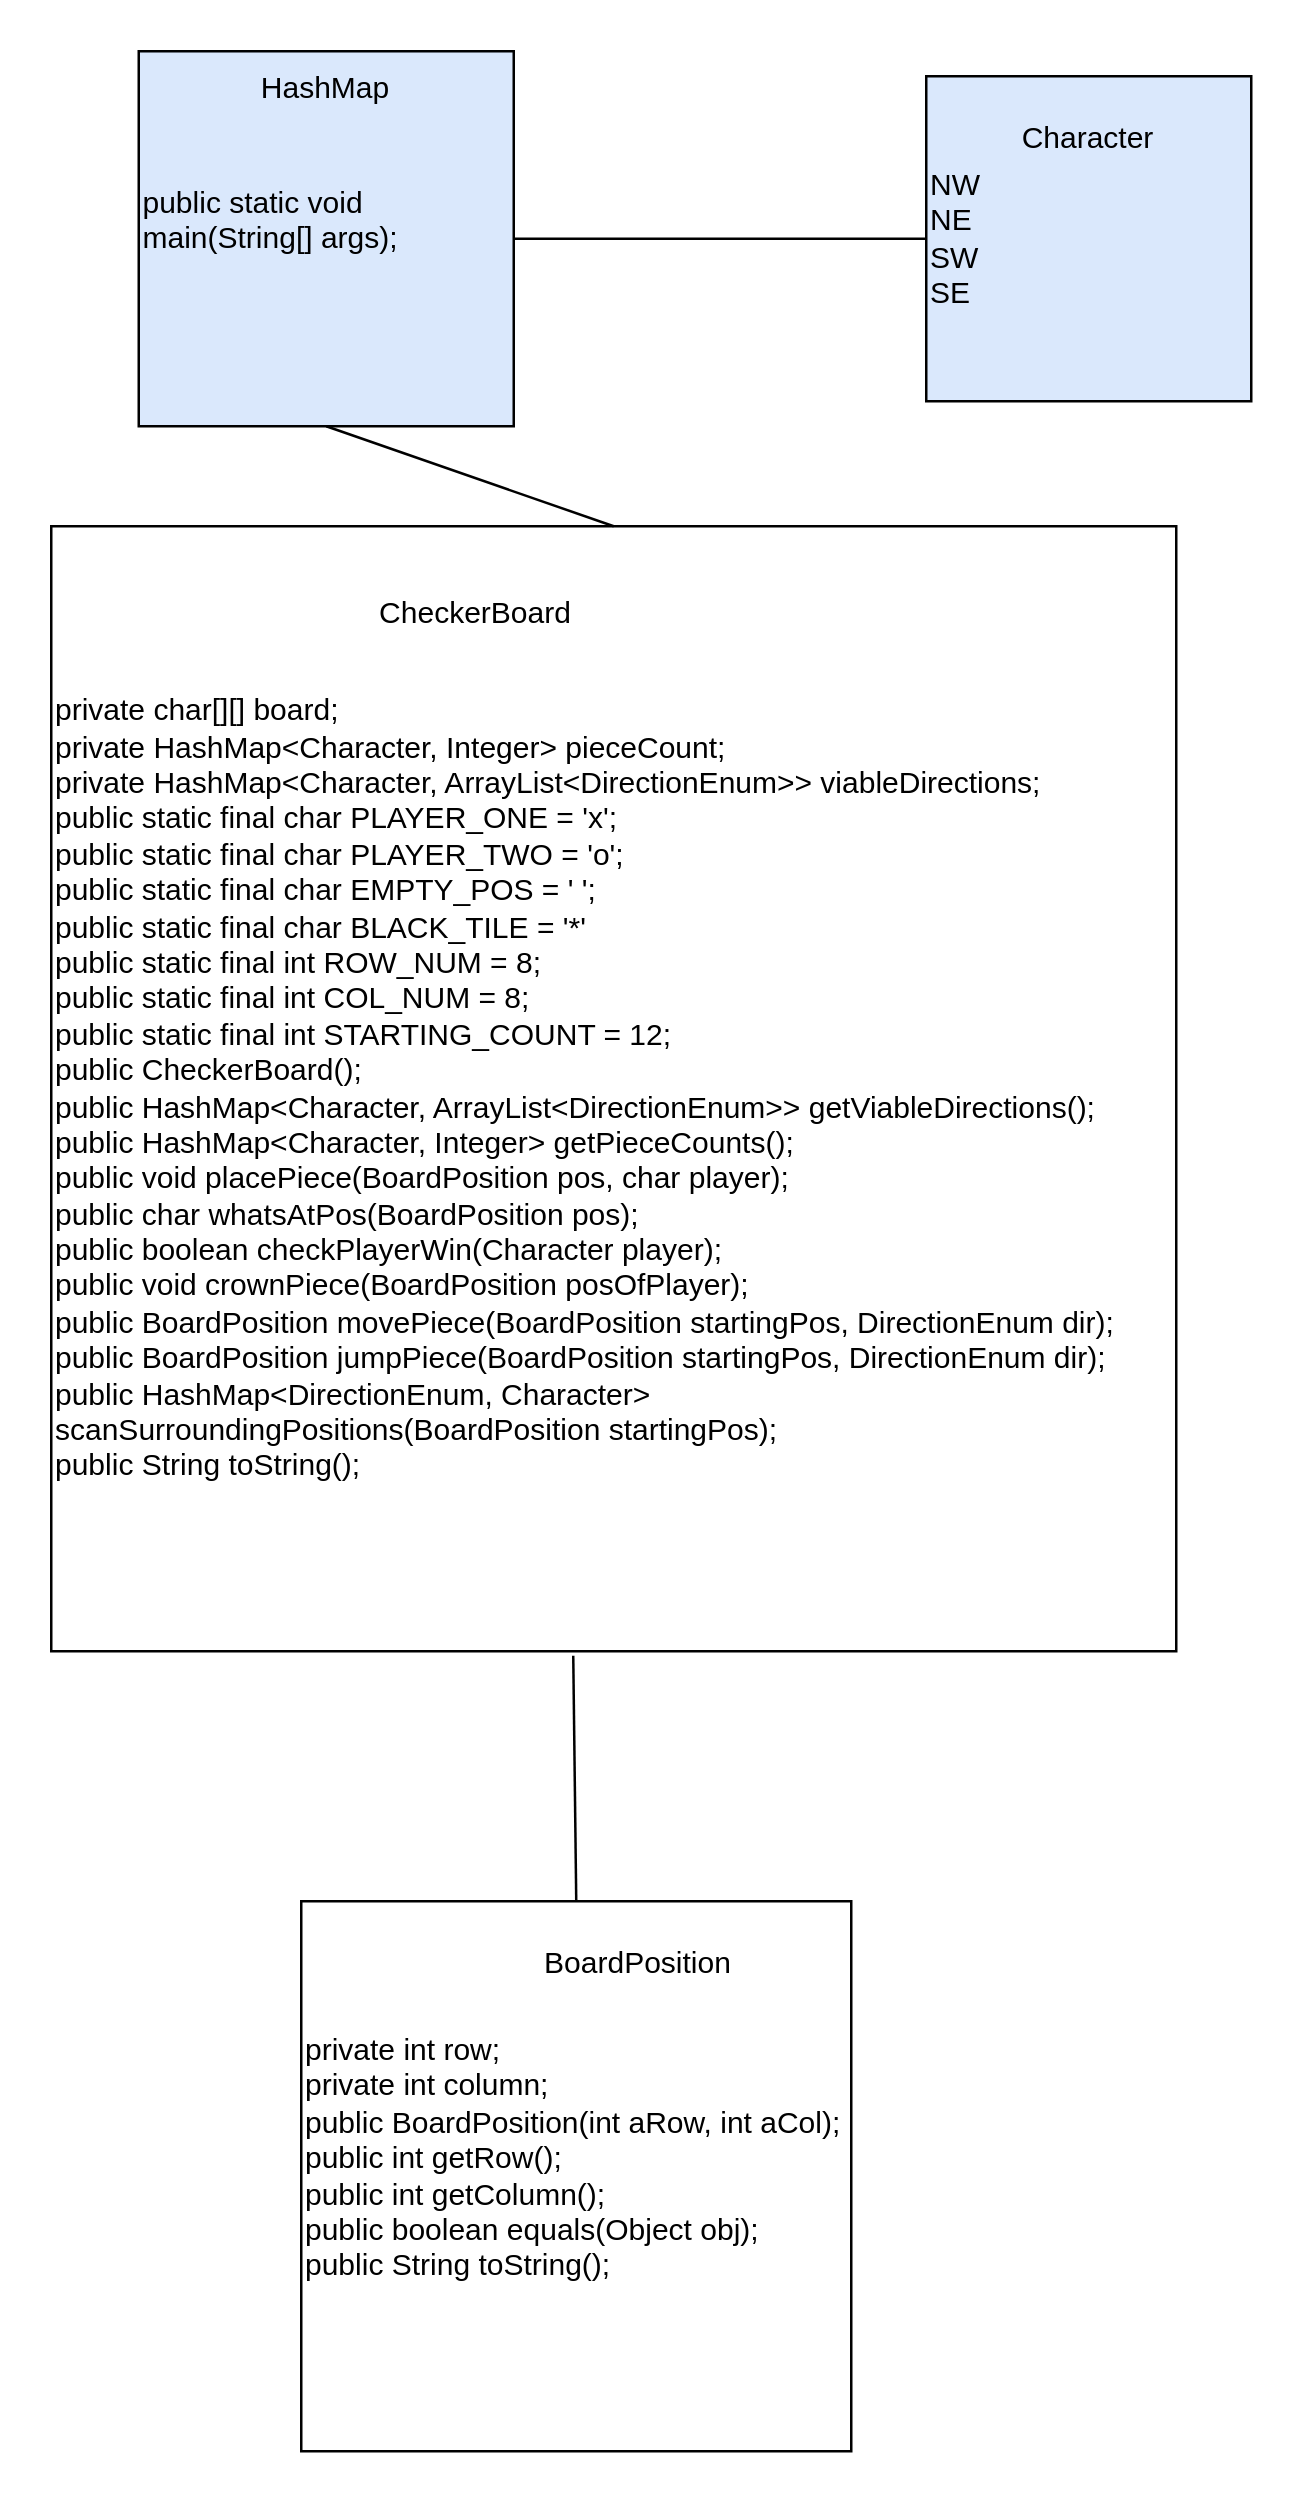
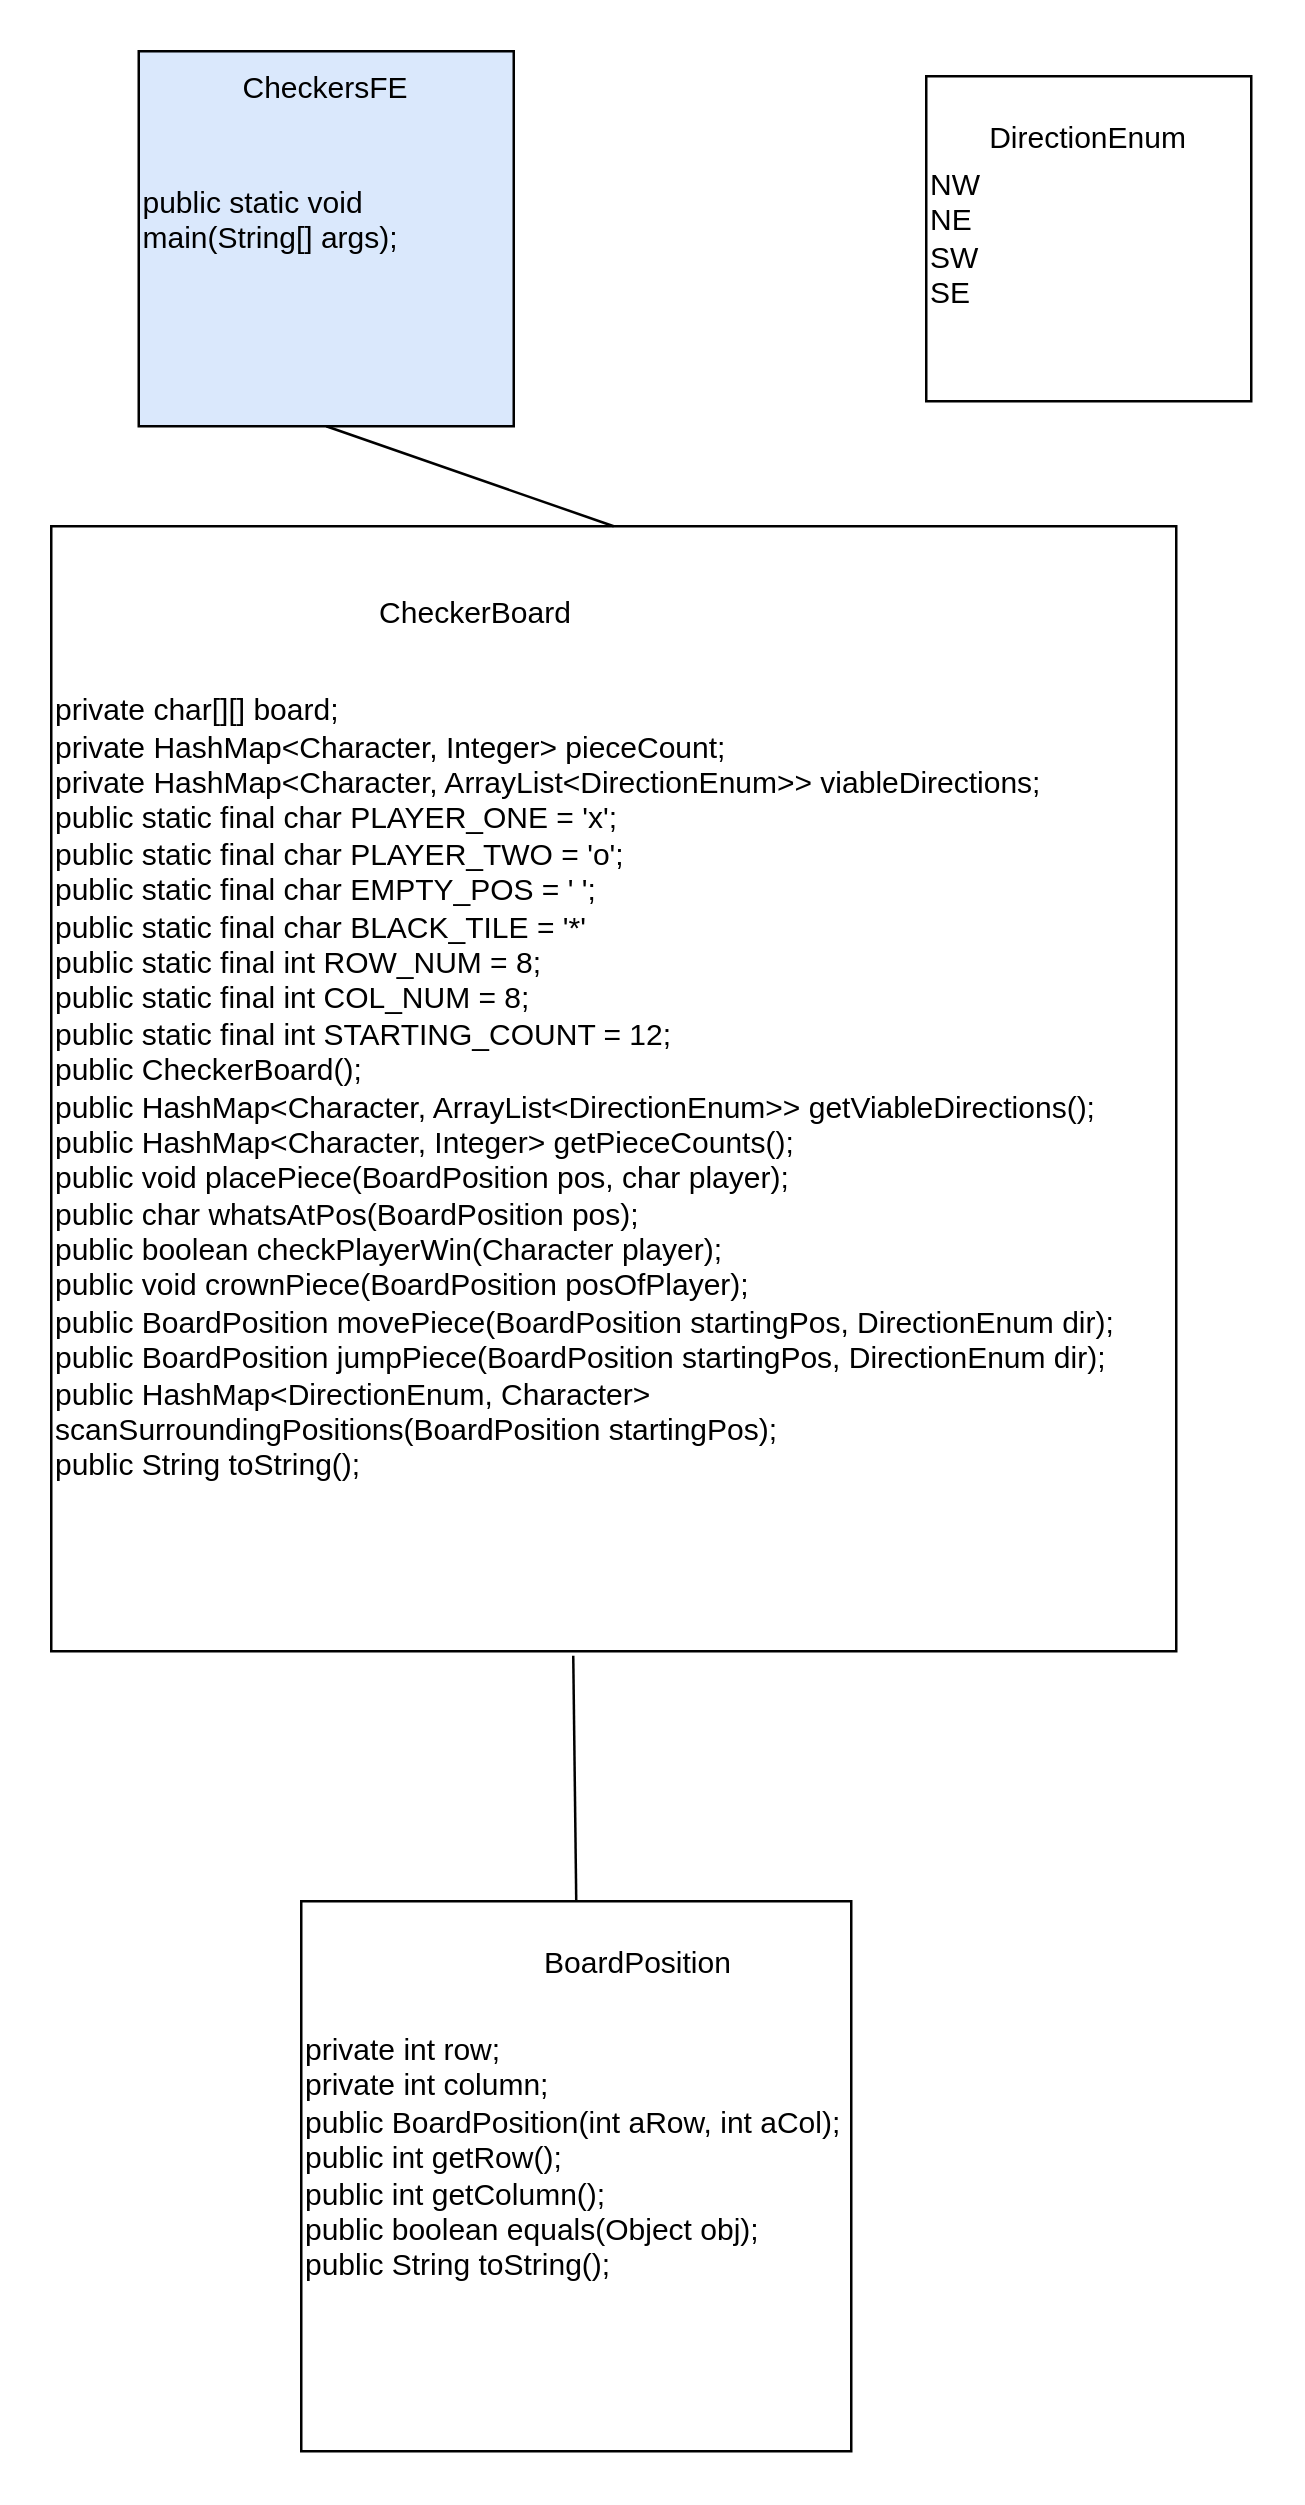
- <mxCell id="7" value="HashMap" style="text;strokeColor=none;align=center;fillColor=none;html=1;verticalAlign=middle;whiteSpace=wrap;rounded=0;" parent="1" vertex="1"><mxGeometry x="100" y="20" width="60" height="30" as="geometry" /></mxCell>
+ <mxCell id="7" value="CheckersFE" style="text;strokeColor=none;align=center;fillColor=none;html=1;verticalAlign=middle;whiteSpace=wrap;rounded=0;" parent="1" vertex="1"><mxGeometry x="100" y="20" width="60" height="30" as="geometry" /></mxCell>
- <mxCell id="10" value="Character" style="text;strokeColor=none;align=center;fillColor=none;html=1;verticalAlign=middle;whiteSpace=wrap;rounded=0;" parent="1" vertex="1"><mxGeometry x="405" y="40" width="60" height="30" as="geometry" /></mxCell>
+ <mxCell id="10" value="DirectionEnum" style="text;strokeColor=none;align=center;fillColor=none;html=1;verticalAlign=middle;whiteSpace=wrap;rounded=0;" parent="1" vertex="1"><mxGeometry x="405" y="40" width="60" height="30" as="geometry" /></mxCell>
- <mxCell id="6" value="" style="endArrow=none;html=1;rounded=0;" parent="1" source="2" target="5" edge="1"><mxGeometry width="50" height="50" relative="1" as="geometry"><mxPoint x="240" y="100" as="sourcePoint" /><mxPoint x="320" y="100" as="targetPoint" /><Array as="points" /></mxGeometry></mxCell>
- <mxCell id="5" value="NW&lt;div&gt;NE&lt;br&gt;SW&lt;br&gt;SE&lt;/div&gt;" style="whiteSpace=wrap;html=1;aspect=fixed;align=left;fillColor=#dae8fc;" parent="1" vertex="1"><mxGeometry x="370" y="30" width="130" height="130" as="geometry" /></mxCell>
+ <mxCell id="5" value="NW&lt;div&gt;NE&lt;br&gt;SW&lt;br&gt;SE&lt;/div&gt;" style="whiteSpace=wrap;html=1;aspect=fixed;align=left;" parent="1" vertex="1"><mxGeometry x="370" y="30" width="130" height="130" as="geometry" /></mxCell>
